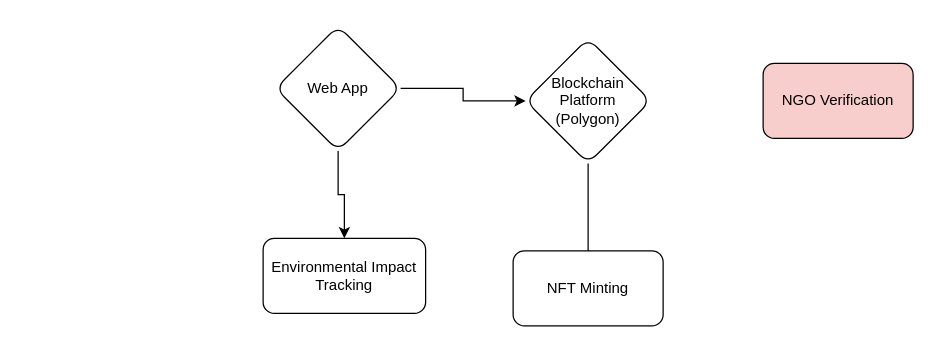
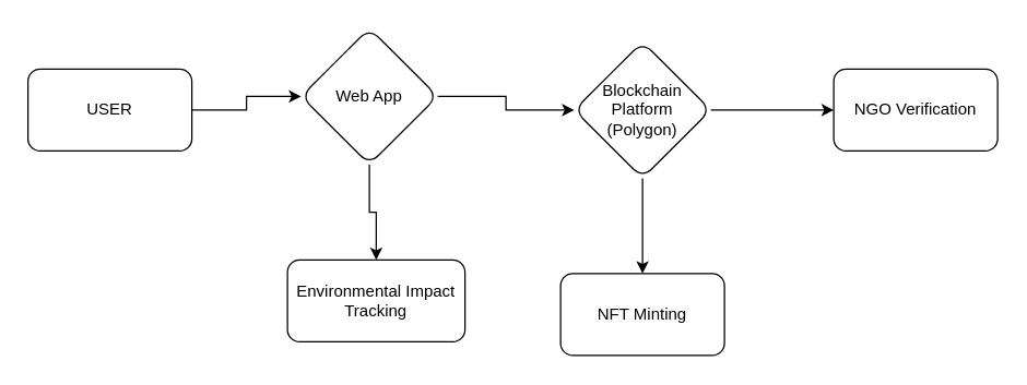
+ <mxCell id="2" value="" style="edgeStyle=orthogonalEdgeStyle;rounded=0;orthogonalLoop=1;jettySize=auto;html=1;" edge="1" parent="1" source="3" target="6"><mxGeometry relative="1" as="geometry" /></mxCell>
+ <mxCell id="3" value="USER" style="rounded=1;whiteSpace=wrap;html=1;" vertex="1" parent="1"><mxGeometry x="20" y="50" width="120" height="60" as="geometry" /></mxCell>
+ <mxCell id="7" value="" style="edgeStyle=orthogonalEdgeStyle;rounded=0;orthogonalLoop=1;jettySize=auto;html=1;" edge="1" parent="1" source="9" target="10"><mxGeometry relative="1" as="geometry" /></mxCell>
- <mxCell id="10" value="NGO Verification" style="whiteSpace=wrap;html=1;rounded=1;fillColor=#f8cecc;" vertex="1" parent="1"><mxGeometry x="610" y="50" width="120" height="60" as="geometry" /></mxCell>
+ <mxCell id="10" value="NGO Verification" style="whiteSpace=wrap;html=1;rounded=1;" vertex="1" parent="1"><mxGeometry x="610" y="50" width="120" height="60" as="geometry" /></mxCell>
- <mxCell id="8" value="" style="edgeStyle=orthogonalEdgeStyle;rounded=0;orthogonalLoop=1;jettySize=auto;html=1;endArrow=none;" edge="1" parent="1" source="9" target="12"><mxGeometry relative="1" as="geometry" /></mxCell>
+ <mxCell id="8" value="" style="edgeStyle=orthogonalEdgeStyle;rounded=0;orthogonalLoop=1;jettySize=auto;html=1;" edge="1" parent="1" source="9" target="12"><mxGeometry relative="1" as="geometry" /></mxCell>
